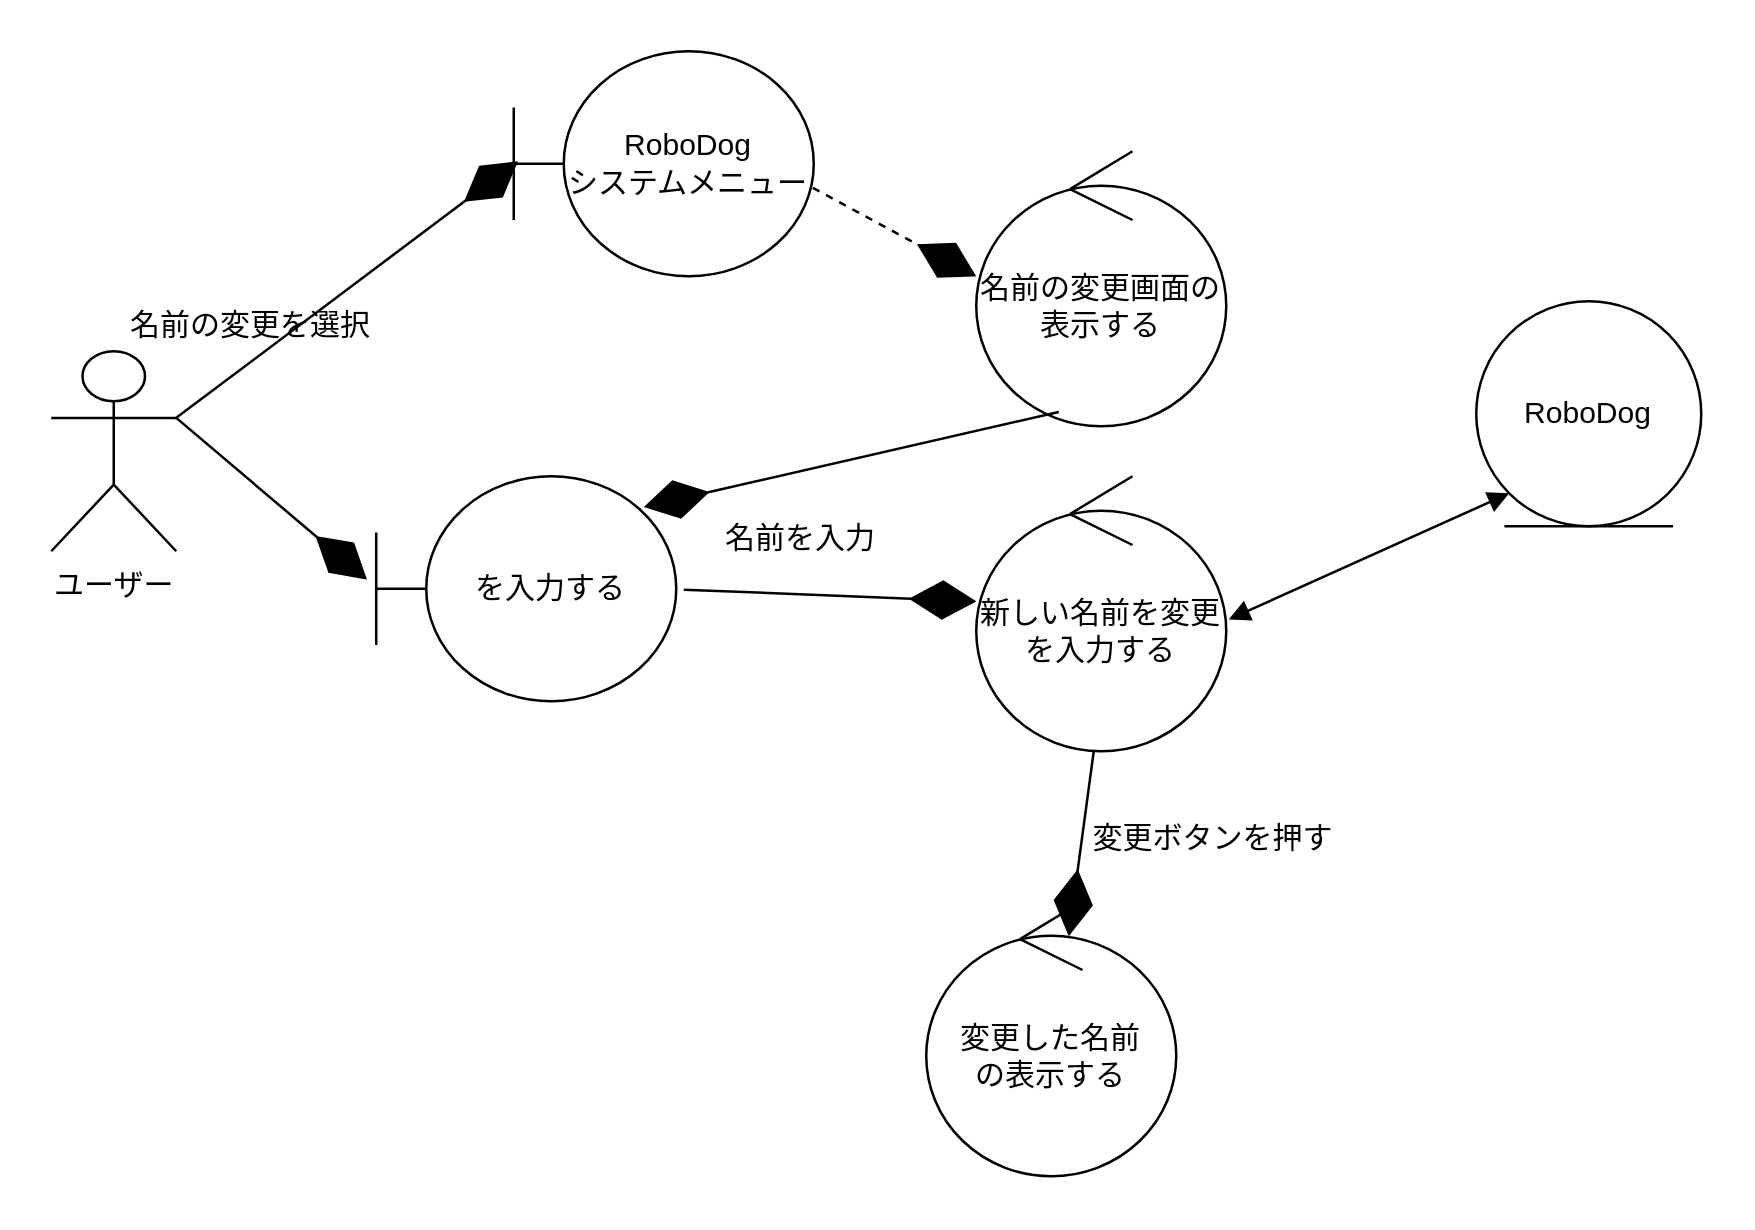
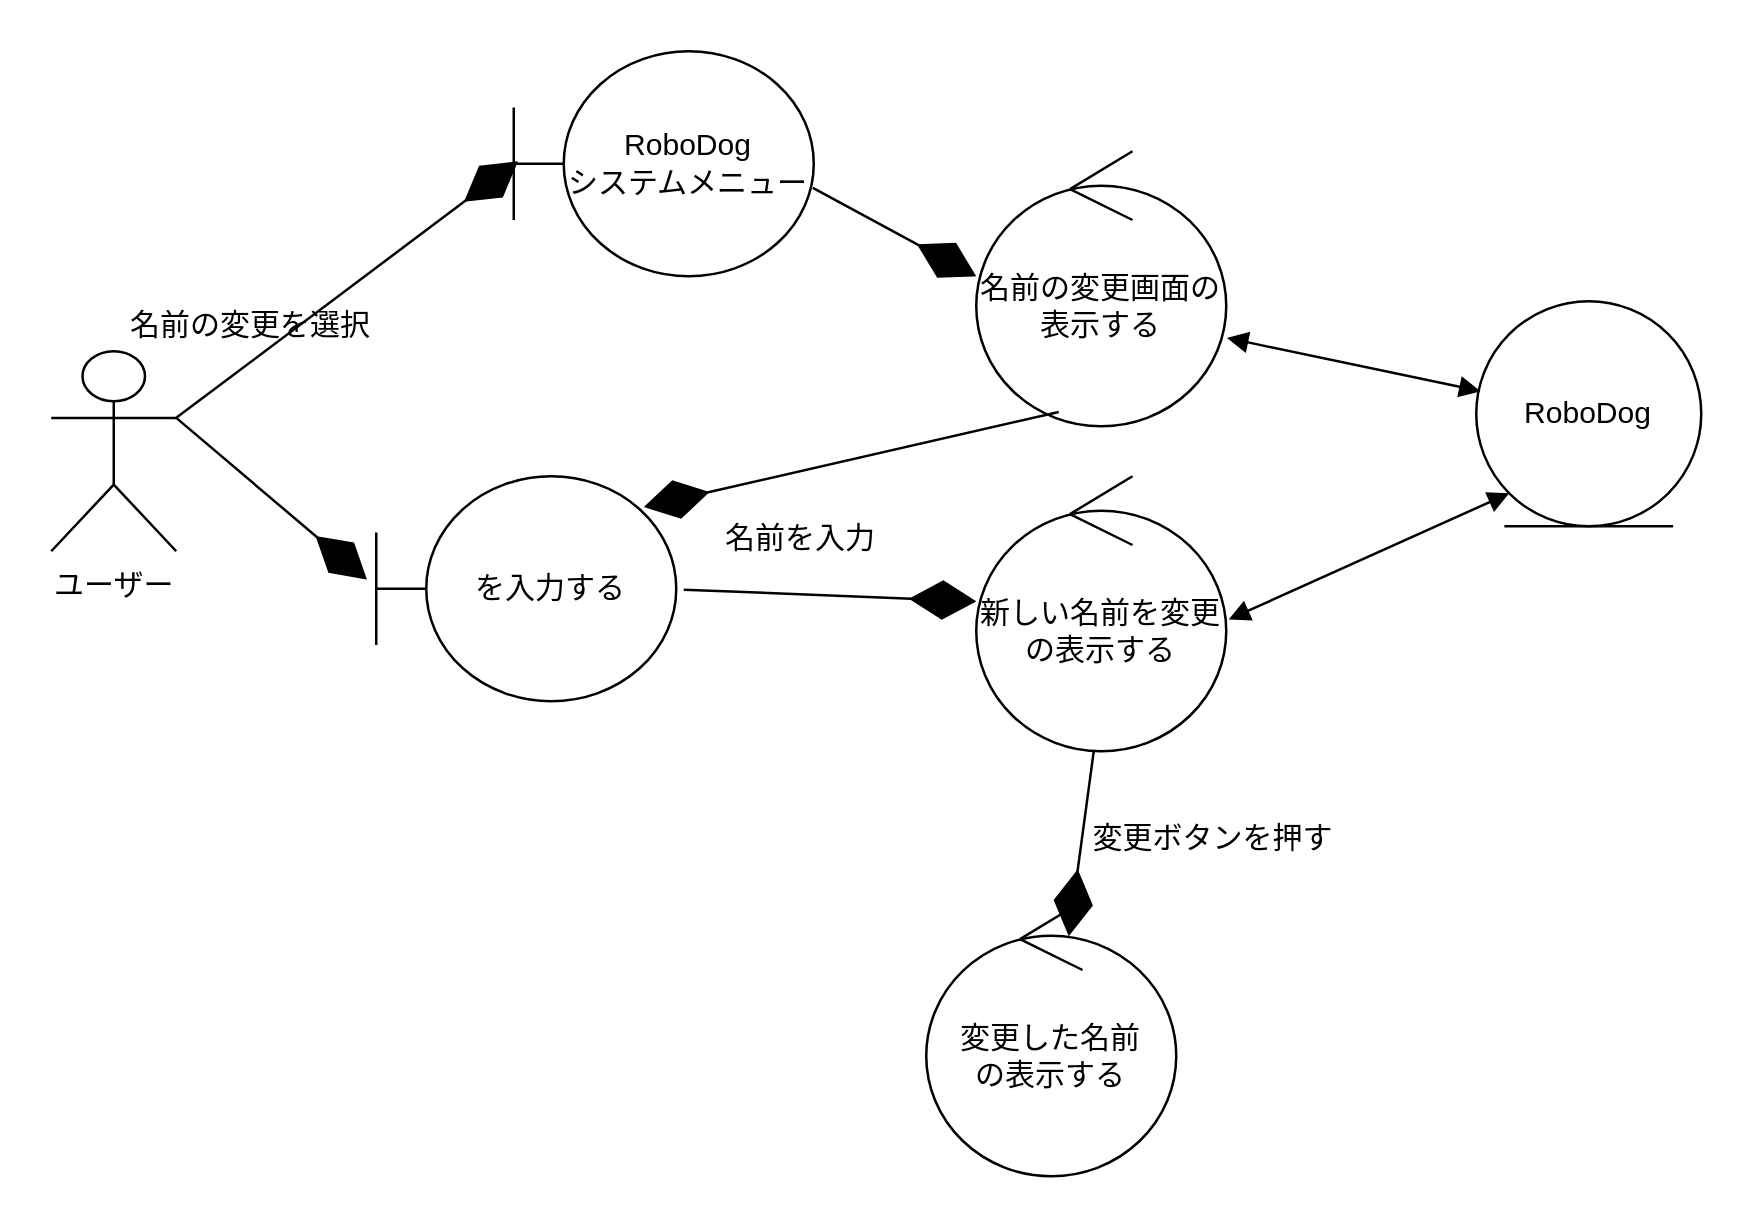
- <mxCell id="19" value="" style="endArrow=diamondThin;endFill=1;endSize=24;html=1;rounded=0;exitX=0.997;exitY=0.607;exitDx=0;exitDy=0;exitPerimeter=0;entryX=0;entryY=0.455;entryDx=0;entryDy=0;entryPerimeter=0;dashed=1;" parent="1" source="3" target="6" edge="1"><mxGeometry width="160" relative="1" as="geometry"><mxPoint x="340" y="143" as="sourcePoint" /><mxPoint x="422" y="40" as="targetPoint" /></mxGeometry></mxCell>
+ <mxCell id="19" value="" style="endArrow=diamondThin;endFill=1;endSize=24;html=1;rounded=0;exitX=0.997;exitY=0.607;exitDx=0;exitDy=0;exitPerimeter=0;entryX=0;entryY=0.455;entryDx=0;entryDy=0;entryPerimeter=0;" parent="1" source="3" target="6" edge="1"><mxGeometry width="160" relative="1" as="geometry"><mxPoint x="340" y="143" as="sourcePoint" /><mxPoint x="422" y="40" as="targetPoint" /></mxGeometry></mxCell>
+ <mxCell id="13" value="" style="endArrow=block;startArrow=block;endFill=1;startFill=1;html=1;rounded=0;exitX=1.003;exitY=0.679;exitDx=0;exitDy=0;exitPerimeter=0;entryX=0.019;entryY=0.4;entryDx=0;entryDy=0;entryPerimeter=0;" parent="1" source="6" target="8" edge="1"><mxGeometry width="160" relative="1" as="geometry"><mxPoint x="520" y="80" as="sourcePoint" /><mxPoint x="680" y="80" as="targetPoint" /></mxGeometry></mxCell>
- <mxCell id="5" value="新しい名前を変更&lt;div&gt;を入力する&lt;/div&gt;" style="ellipse;shape=umlControl;whiteSpace=wrap;html=1;fillColor=light-dark(#FFFFFF,#660000);" parent="1" vertex="1"><mxGeometry x="390" y="190" width="100" height="110" as="geometry" /></mxCell>
+ <mxCell id="5" value="新しい名前を変更&lt;div&gt;の表示する&lt;/div&gt;" style="ellipse;shape=umlControl;whiteSpace=wrap;html=1;fillColor=light-dark(#FFFFFF,#660000);" parent="1" vertex="1"><mxGeometry x="390" y="190" width="100" height="110" as="geometry" /></mxCell>
